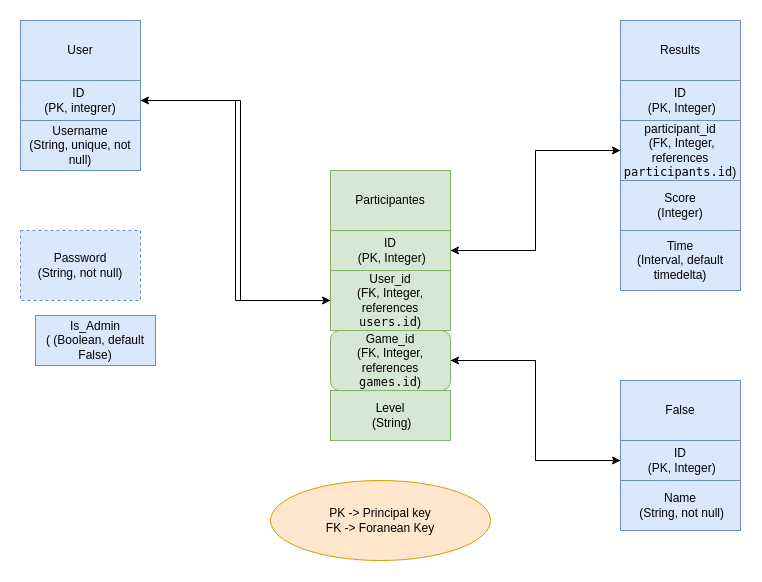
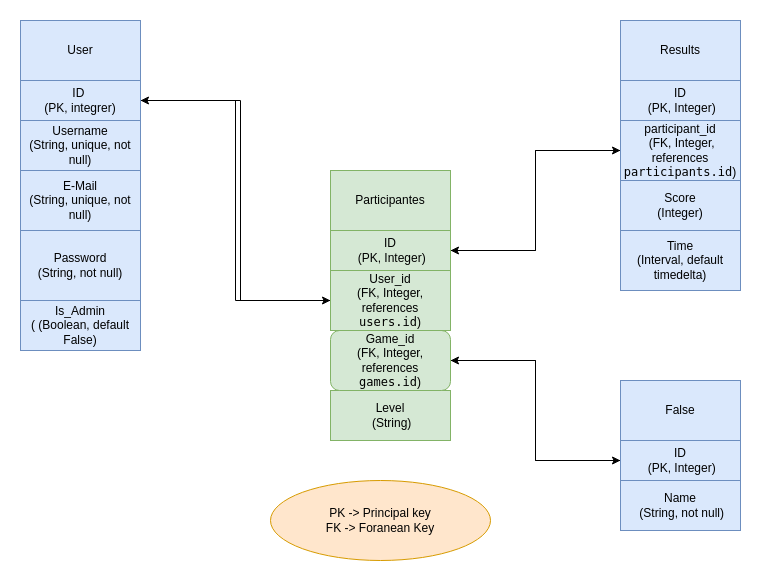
+ <mxCell id="15" value="E-Mail&lt;div&gt;(String, unique, not null)&lt;br&gt;&lt;/div&gt;" style="whiteSpace=wrap;html=1;fillColor=#dae8fc;strokeColor=#6c8ebf;" vertex="1" parent="1"><mxGeometry x="20" y="170" width="120" height="60" as="geometry" /></mxCell>
- <mxCell id="13" value="Password&lt;div&gt;(String, not null)&lt;br&gt;&lt;/div&gt;" style="whiteSpace=wrap;html=1;fillColor=#dae8fc;strokeColor=#6c8ebf;dashed=1;" vertex="1" parent="1"><mxGeometry x="20" y="230" width="120" height="70" as="geometry" /></mxCell>
+ <mxCell id="13" value="Password&lt;div&gt;(String, not null)&lt;br&gt;&lt;/div&gt;" style="whiteSpace=wrap;html=1;fillColor=#dae8fc;strokeColor=#6c8ebf;" vertex="1" parent="1"><mxGeometry x="20" y="230" width="120" height="70" as="geometry" /></mxCell>
- <mxCell id="14" value="Is_Admin&lt;div&gt;( (Boolean, default False)&lt;/div&gt;" style="whiteSpace=wrap;html=1;fillColor=#dae8fc;strokeColor=#6c8ebf;" vertex="1" parent="1"><mxGeometry x="35" y="315" width="120" height="50" as="geometry" /></mxCell>
+ <mxCell id="14" value="Is_Admin&lt;div&gt;( (Boolean, default False)&lt;/div&gt;" style="whiteSpace=wrap;html=1;fillColor=#dae8fc;strokeColor=#6c8ebf;" vertex="1" parent="1"><mxGeometry x="20" y="300" width="120" height="50" as="geometry" /></mxCell>
